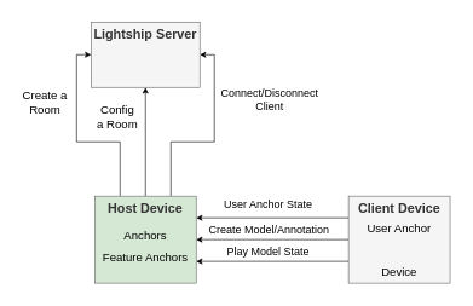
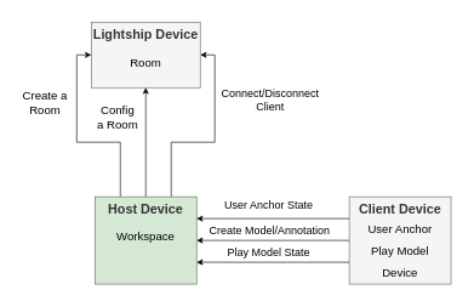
- <mxCell id="17" value="Lightship Server" style="rounded=0;whiteSpace=wrap;html=1;verticalAlign=top;fontSize=18;fillColor=#f5f5f5;strokeColor=#666666;fontColor=#333333;fontStyle=1" parent="1" vertex="1"><mxGeometry x="125" y="30" width="150" height="90" as="geometry" /></mxCell>
+ <mxCell id="17" value="Lightship Device" style="rounded=0;whiteSpace=wrap;html=1;verticalAlign=top;fontSize=18;fillColor=#f5f5f5;strokeColor=#666666;fontColor=#333333;fontStyle=1" parent="1" vertex="1"><mxGeometry x="125" y="30" width="150" height="90" as="geometry" /></mxCell>
+ <mxCell id="20" value="Room" style="text;html=1;align=center;verticalAlign=middle;whiteSpace=wrap;rounded=0;fontSize=16;" parent="1" vertex="1"><mxGeometry x="140" y="70" width="120" height="30" as="geometry" /></mxCell>
- <mxCell id="18" value="Anchors" style="text;html=1;align=center;verticalAlign=middle;whiteSpace=wrap;rounded=0;fontSize=16;" parent="1" vertex="1"><mxGeometry x="140" y="310" width="120" height="30" as="geometry" /></mxCell>
+ <mxCell id="18" value="Workspace" style="text;html=1;align=center;verticalAlign=middle;whiteSpace=wrap;rounded=0;fontSize=16;" parent="1" vertex="1"><mxGeometry x="140" y="310" width="120" height="30" as="geometry" /></mxCell>
+ <mxCell id="22" value="Play Model" style="text;html=1;align=center;verticalAlign=middle;whiteSpace=wrap;rounded=0;fontSize=16;" parent="1" vertex="1"><mxGeometry x="490" y="330" width="120" height="30" as="geometry" /></mxCell>
- <mxCell id="19" value="Feature Anchors" style="text;html=1;align=center;verticalAlign=middle;whiteSpace=wrap;rounded=0;fontSize=16;" parent="1" vertex="1"><mxGeometry x="140" y="340" width="120" height="30" as="geometry" /></mxCell>
